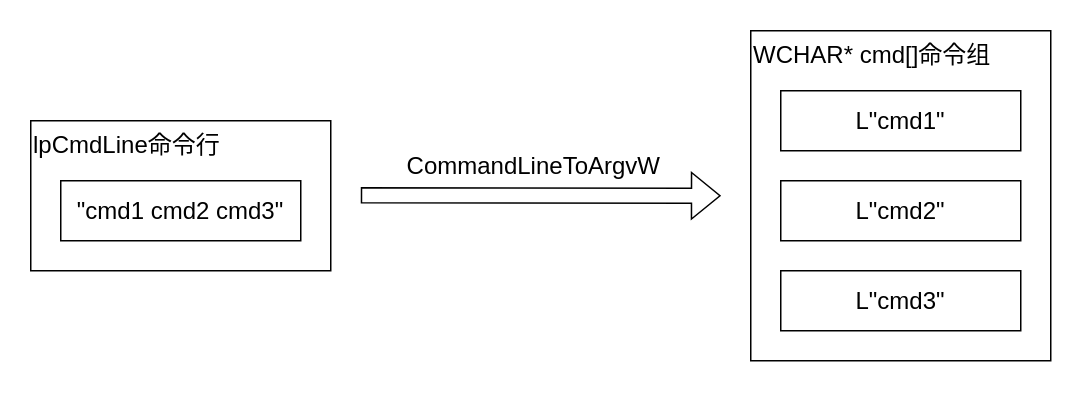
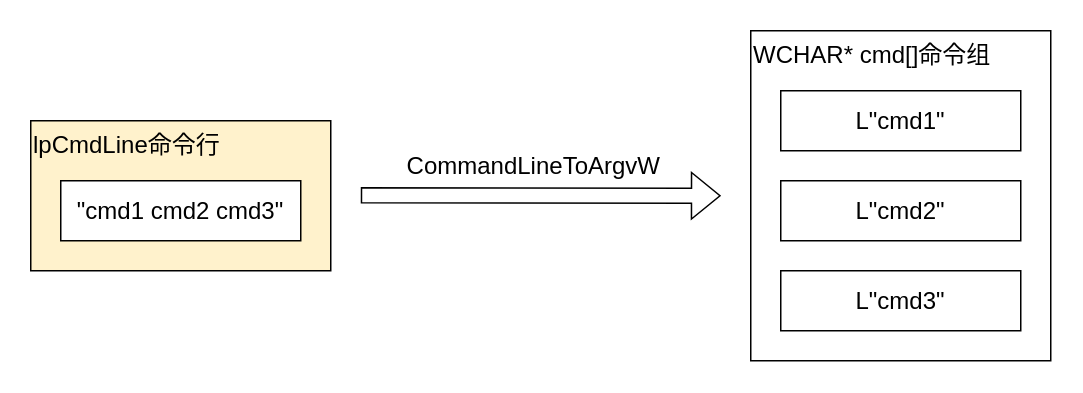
- <mxCell id="2" value="&lt;span lang=&quot;EN-US&quot; style=&quot;font-size: 16px;&quot;&gt;lpCmdLine命令行&lt;/span&gt;" style="rounded=0;whiteSpace=wrap;html=1;fontFamily=Helvetica;fontSize=16;align=left;verticalAlign=top;" vertex="1" parent="1"><mxGeometry x="20" y="80" width="200" height="100" as="geometry" /></mxCell>
+ <mxCell id="2" value="&lt;span lang=&quot;EN-US&quot; style=&quot;font-size: 16px;&quot;&gt;lpCmdLine命令行&lt;/span&gt;" style="rounded=0;whiteSpace=wrap;html=1;fontFamily=Helvetica;fontSize=16;align=left;verticalAlign=top;fillColor=#fff2cc;" vertex="1" parent="1"><mxGeometry x="20" y="80" width="200" height="100" as="geometry" /></mxCell>
